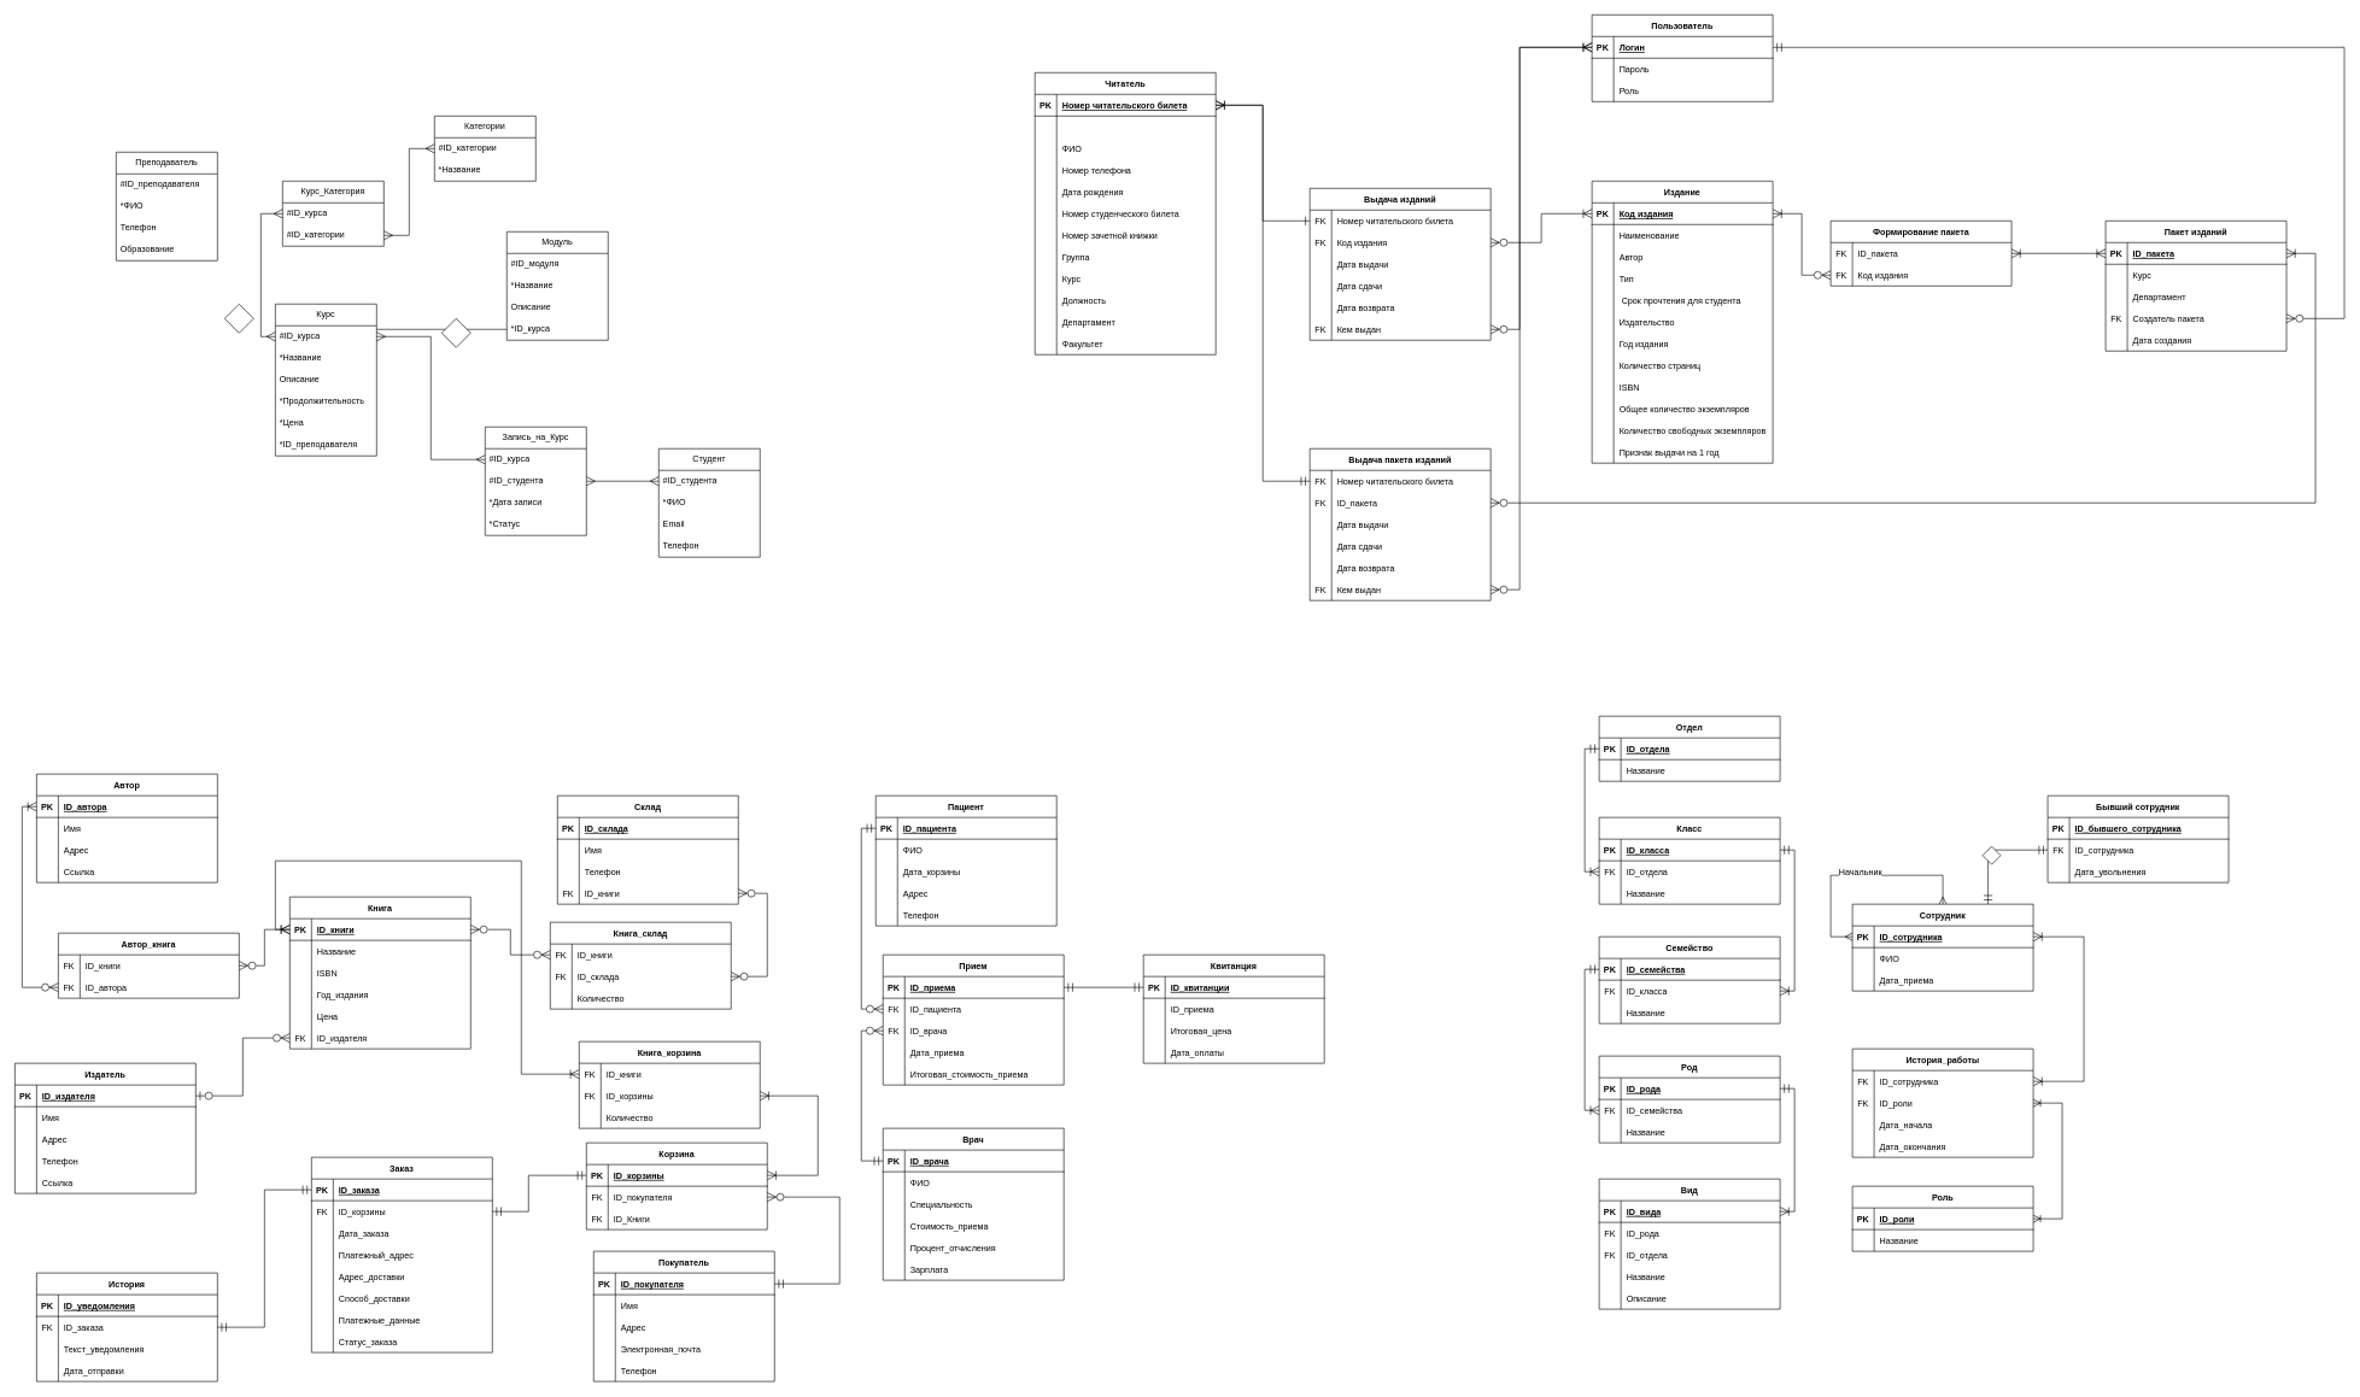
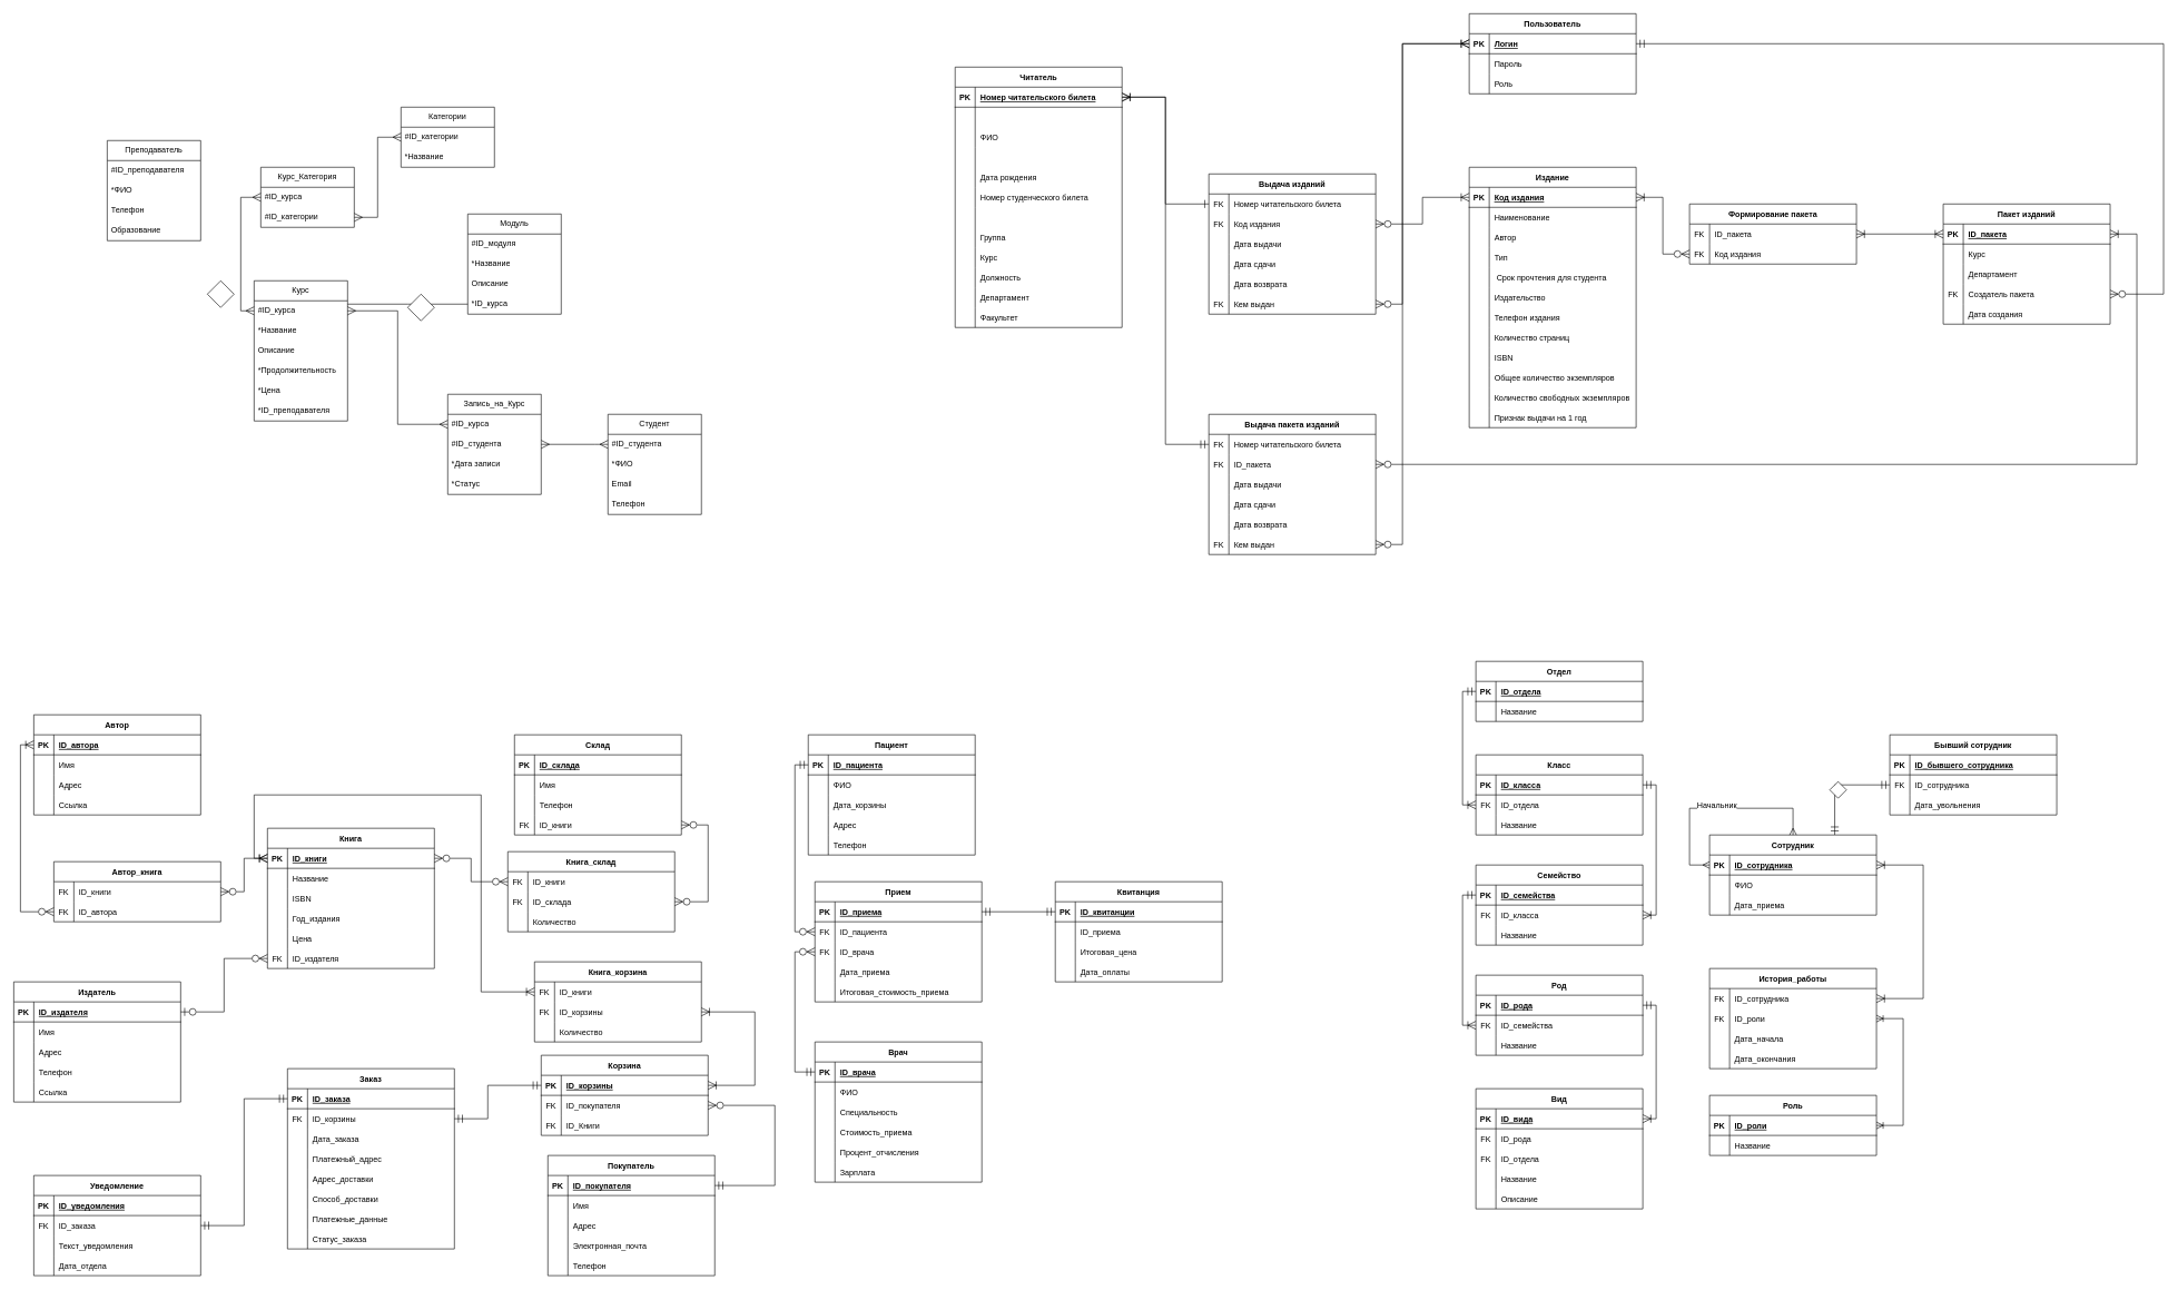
- <mxCell id="382" value="Номер телефона" style="shape=partialRectangle;overflow=hidden;connectable=0;fillColor=none;top=0;left=0;bottom=0;right=0;align=left;spacingLeft=6;" parent="380" vertex="1"><mxGeometry x="30" width="220" height="30" as="geometry"><mxRectangle width="220" height="30" as="alternateBounds" /></mxGeometry></mxCell>
- <mxCell id="391" value="Номер зачетной книжки" style="shape=partialRectangle;overflow=hidden;connectable=0;fillColor=none;top=0;left=0;bottom=0;right=0;align=left;spacingLeft=6;" parent="389" vertex="1"><mxGeometry x="30" width="220" height="30" as="geometry"><mxRectangle width="220" height="30" as="alternateBounds" /></mxGeometry></mxCell>
- <mxCell id="355" value="Год издания" style="shape=partialRectangle;overflow=hidden;connectable=0;fillColor=none;top=0;left=0;bottom=0;right=0;align=left;spacingLeft=6;" parent="353" vertex="1"><mxGeometry x="30" width="220" height="30" as="geometry"><mxRectangle width="220" height="30" as="alternateBounds" /></mxGeometry></mxCell>
+ <mxCell id="355" value="Телефон издания" style="shape=partialRectangle;overflow=hidden;connectable=0;fillColor=none;top=0;left=0;bottom=0;right=0;align=left;spacingLeft=6;" parent="353" vertex="1"><mxGeometry x="30" width="220" height="30" as="geometry"><mxRectangle width="220" height="30" as="alternateBounds" /></mxGeometry></mxCell>
- <mxCell id="134" value="История" style="shape=table;startSize=30;container=1;collapsible=1;childLayout=tableLayout;fixedRows=1;rowLines=0;fontStyle=1;align=center;resizeLast=1;" parent="1" vertex="1"><mxGeometry x="50" y="1760" width="250" height="150" as="geometry" /></mxCell>
+ <mxCell id="134" value="Уведомление" style="shape=table;startSize=30;container=1;collapsible=1;childLayout=tableLayout;fixedRows=1;rowLines=0;fontStyle=1;align=center;resizeLast=1;" parent="1" vertex="1"><mxGeometry x="50" y="1760" width="250" height="150" as="geometry" /></mxCell>
- <mxCell id="146" value="Дата_отправки" style="shape=partialRectangle;overflow=hidden;connectable=0;fillColor=none;top=0;left=0;bottom=0;right=0;align=left;spacingLeft=6;" parent="144" vertex="1"><mxGeometry x="30" width="220" height="30" as="geometry"><mxRectangle width="220" height="30" as="alternateBounds" /></mxGeometry></mxCell>
+ <mxCell id="146" value="Дата_отдела" style="shape=partialRectangle;overflow=hidden;connectable=0;fillColor=none;top=0;left=0;bottom=0;right=0;align=left;spacingLeft=6;" parent="144" vertex="1"><mxGeometry x="30" width="220" height="30" as="geometry"><mxRectangle width="220" height="30" as="alternateBounds" /></mxGeometry></mxCell>
